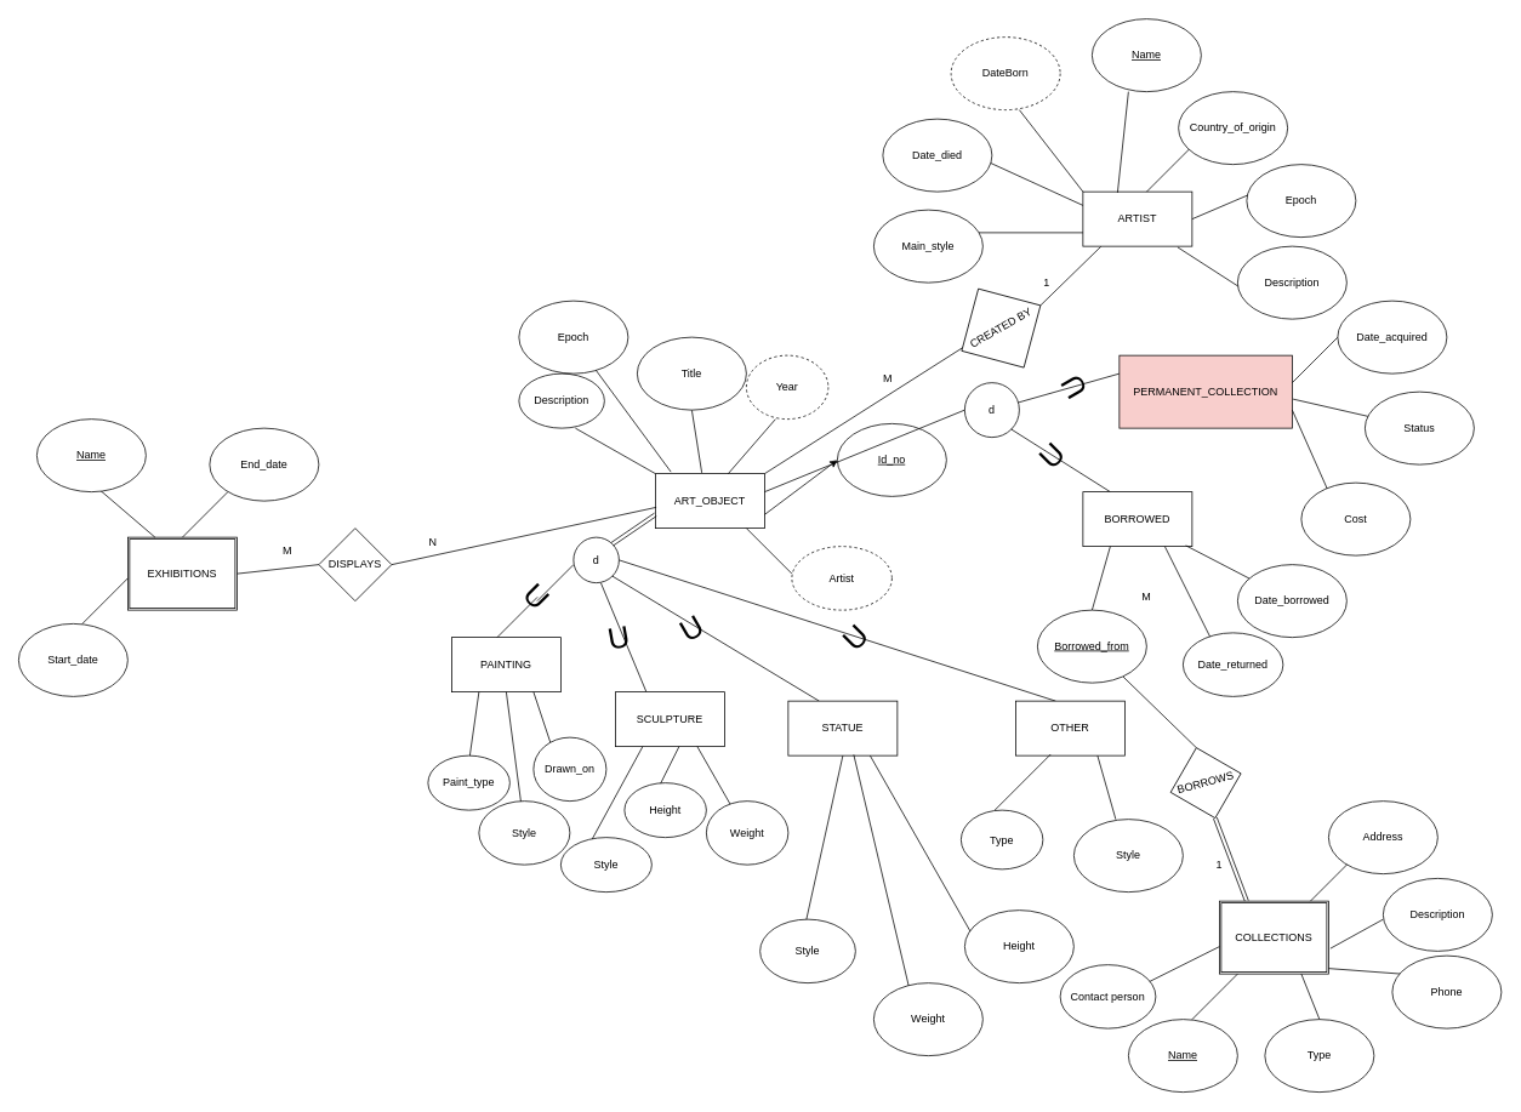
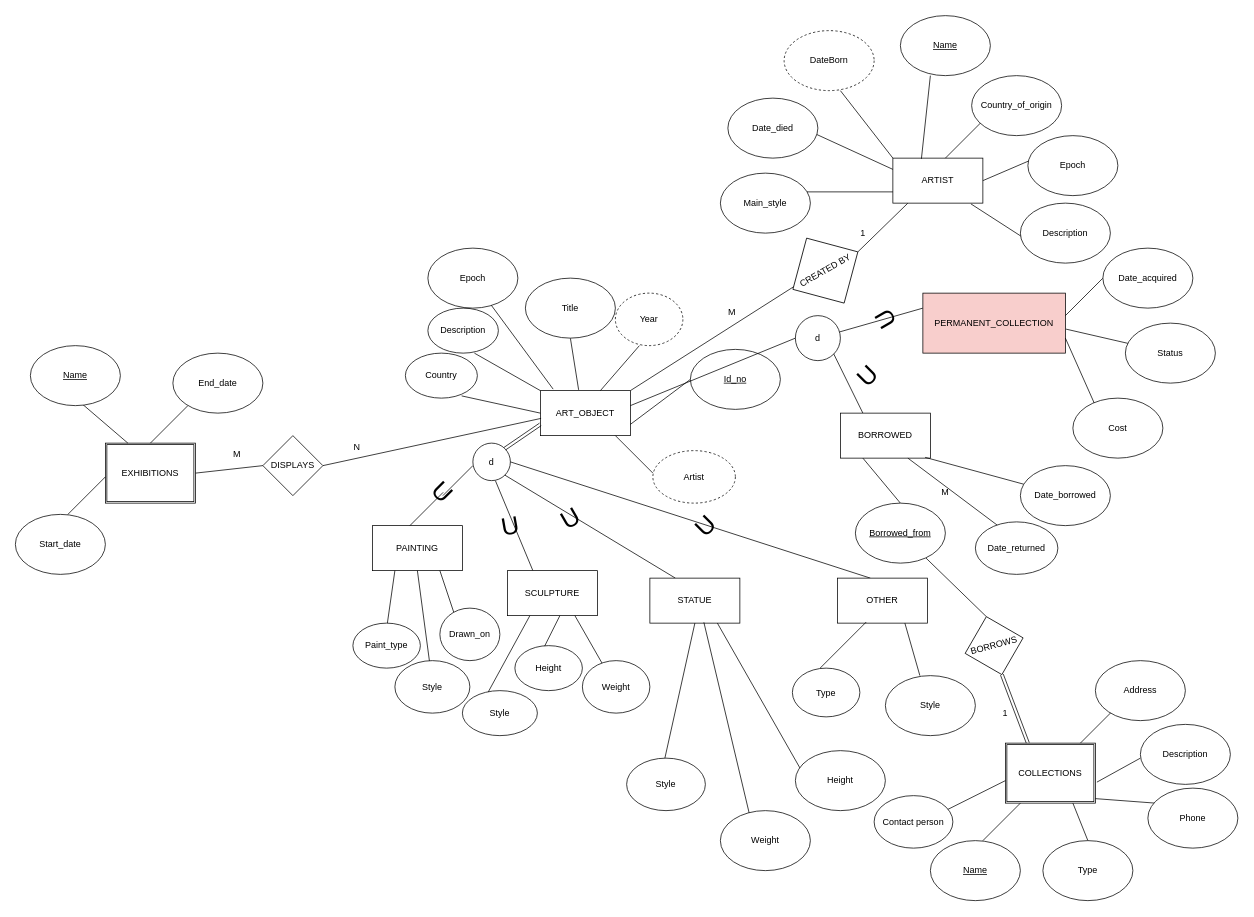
+ <mxCell id="83" value="Country" style="ellipse;whiteSpace=wrap;html=1;" parent="1" vertex="1"><mxGeometry x="540" y="470" width="96" height="60" as="geometry" /></mxCell>
- <mxCell id="3" value="" style="endArrow=classic;html=1;rounded=0;exitX=1;exitY=0.75;exitDx=0;exitDy=0;entryX=0;entryY=0.5;entryDx=0;entryDy=0;" parent="1" source="2" target="4" edge="1"><mxGeometry width="50" height="50" relative="1" as="geometry"><mxPoint x="850" y="590" as="sourcePoint" /><mxPoint x="900" y="540" as="targetPoint" /></mxGeometry></mxCell>
+ <mxCell id="3" value="" style="endArrow=none;html=1;rounded=0;exitX=1;exitY=0.75;exitDx=0;exitDy=0;entryX=0;entryY=0.5;entryDx=0;entryDy=0;" parent="1" source="2" target="4" edge="1"><mxGeometry width="50" height="50" relative="1" as="geometry"><mxPoint x="850" y="590" as="sourcePoint" /><mxPoint x="900" y="540" as="targetPoint" /></mxGeometry></mxCell>
+ <mxCell id="82" value="" style="endArrow=none;html=1;rounded=0;entryX=0;entryY=0.5;entryDx=0;entryDy=0;exitX=0.781;exitY=0.95;exitDx=0;exitDy=0;exitPerimeter=0;" parent="1" source="83" target="2" edge="1"><mxGeometry width="50" height="50" relative="1" as="geometry"><mxPoint x="600" y="550" as="sourcePoint" /><mxPoint x="690" y="530" as="targetPoint" /></mxGeometry></mxCell>
- <mxCell id="51" value="BORROWED" style="rounded=0;whiteSpace=wrap;html=1;" parent="1" vertex="1"><mxGeometry x="1190" y="540" width="120" height="60" as="geometry" /></mxCell>
+ <mxCell id="51" value="BORROWED" style="rounded=0;whiteSpace=wrap;html=1;" parent="1" vertex="1"><mxGeometry x="1120" y="550" width="120" height="60" as="geometry" /></mxCell>
